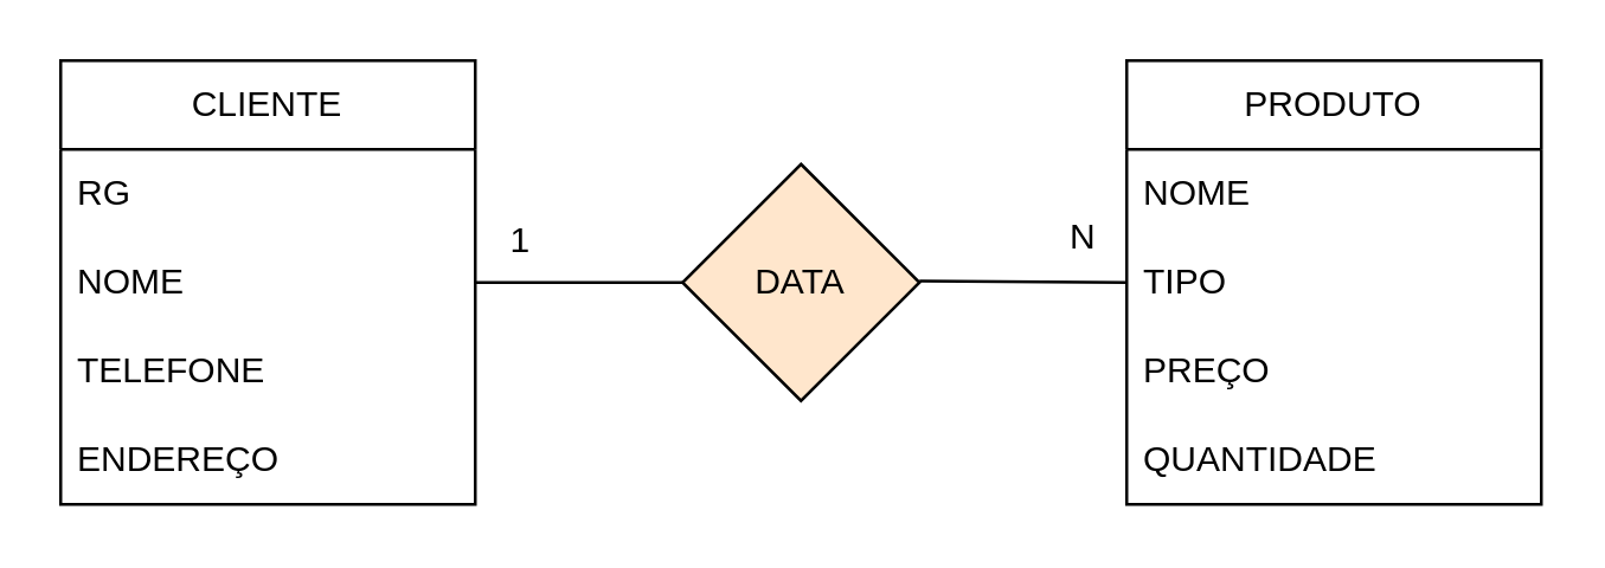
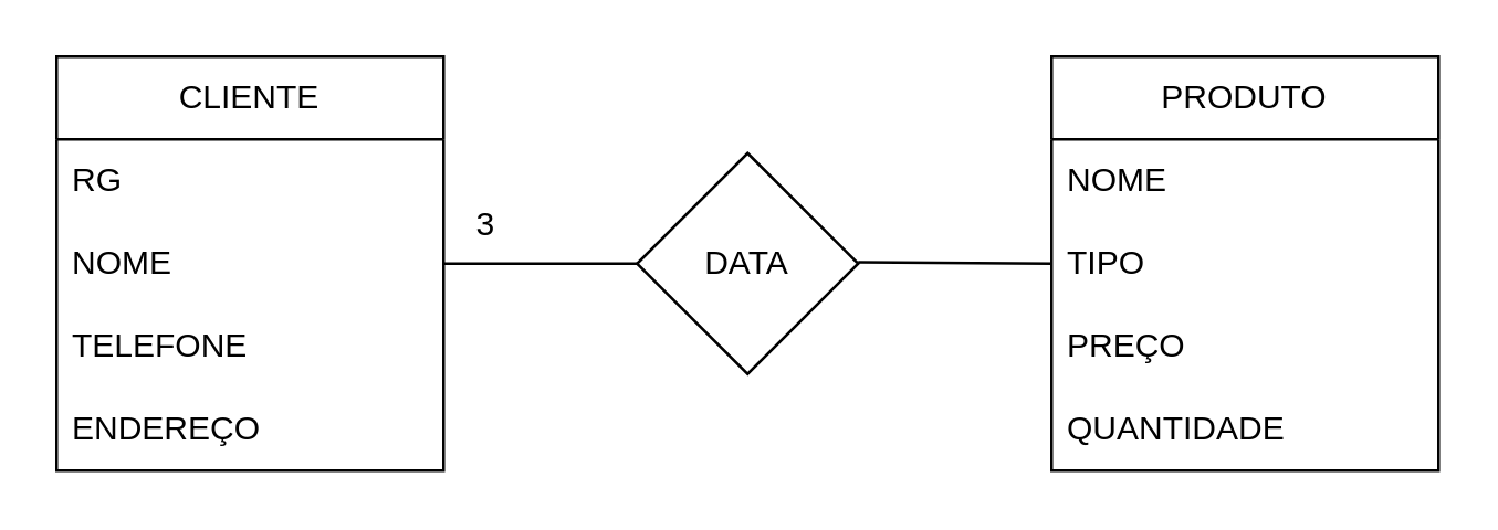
- <mxCell id="16" value="N" style="text;html=1;align=center;verticalAlign=middle;resizable=0;points=[];autosize=1;strokeColor=none;fillColor=none;" vertex="1" parent="1"><mxGeometry x="350" y="65" width="30" height="30" as="geometry" /></mxCell>
- <mxCell id="15" value="1" style="text;html=1;align=center;verticalAlign=middle;resizable=0;points=[];autosize=1;strokeColor=none;fillColor=none;" vertex="1" parent="1"><mxGeometry x="160" y="66" width="30" height="30" as="geometry" /></mxCell>
+ <mxCell id="15" value="3" style="text;html=1;align=center;verticalAlign=middle;resizable=0;points=[];autosize=1;strokeColor=none;fillColor=none;" vertex="1" parent="1"><mxGeometry x="160" y="66" width="30" height="30" as="geometry" /></mxCell>
- <mxCell id="12" value="DATA" style="rhombus;whiteSpace=wrap;html=1;fillColor=#ffe6cc;" vertex="1" parent="1"><mxGeometry x="230" y="55" width="80" height="80" as="geometry" /></mxCell>
+ <mxCell id="12" value="DATA" style="rhombus;whiteSpace=wrap;html=1;" vertex="1" parent="1"><mxGeometry x="230" y="55" width="80" height="80" as="geometry" /></mxCell>
